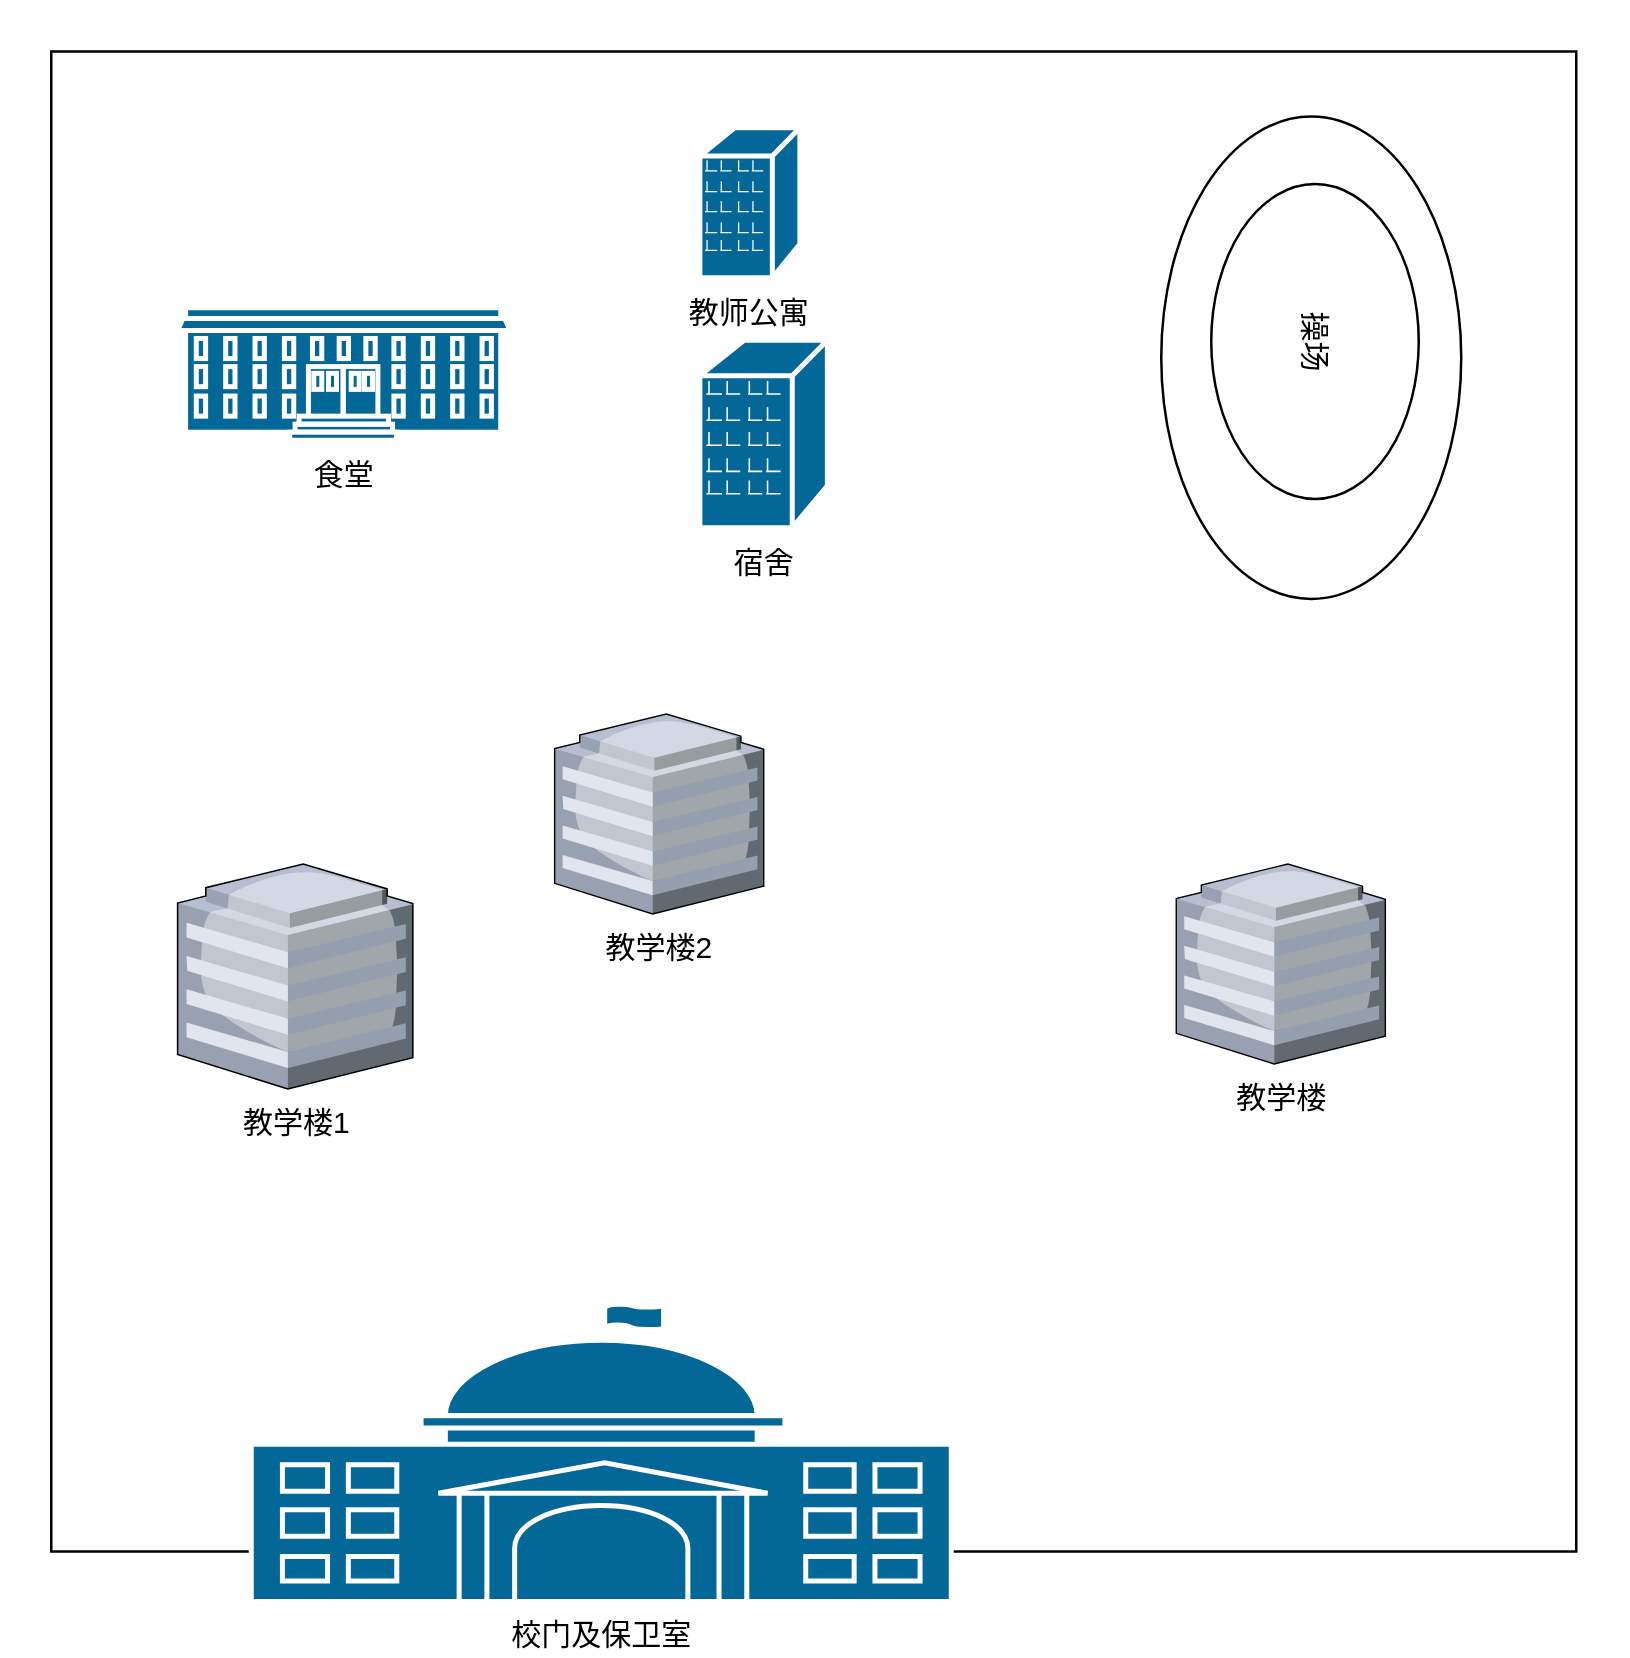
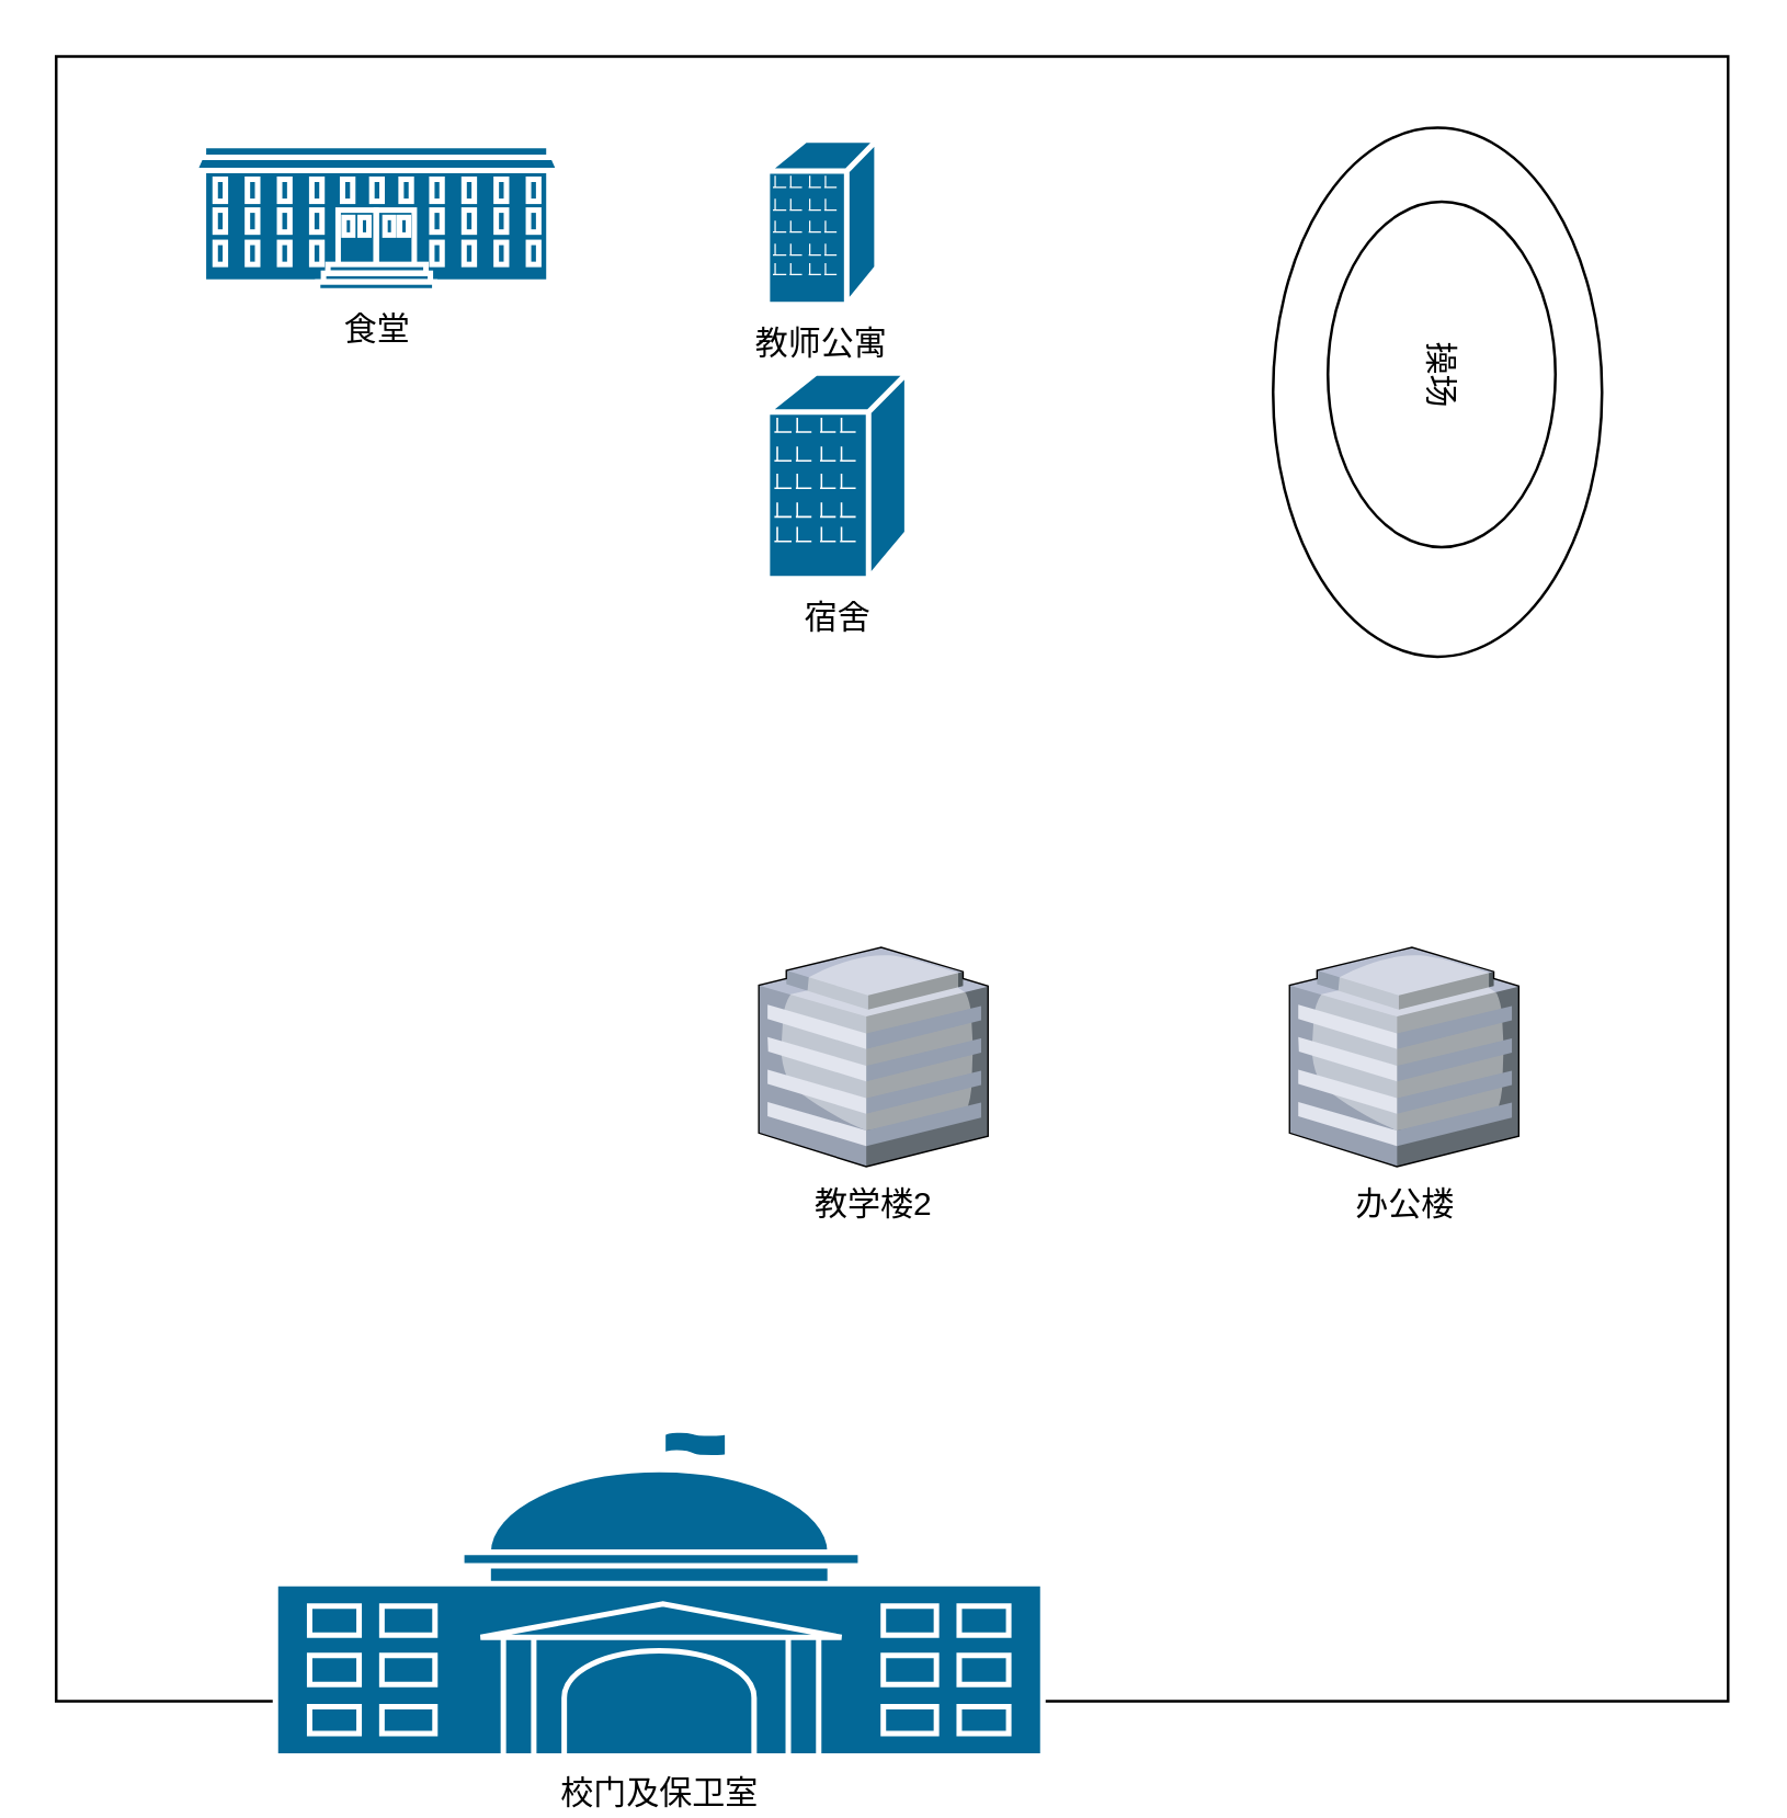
- <mxCell id="9" value="食堂" style="shape=mxgraph.cisco.buildings.university;sketch=0;html=1;pointerEvents=1;dashed=0;fillColor=#036897;strokeColor=#ffffff;strokeWidth=2;verticalLabelPosition=bottom;verticalAlign=top;align=center;outlineConnect=0;" parent="1" vertex="1"><mxGeometry x="70.54" y="122.5" width="133" height="53" as="geometry" /></mxCell>
+ <mxCell id="9" value="食堂" style="shape=mxgraph.cisco.buildings.university;sketch=0;html=1;pointerEvents=1;dashed=0;fillColor=#036897;strokeColor=#ffffff;strokeWidth=2;verticalLabelPosition=bottom;verticalAlign=top;align=center;outlineConnect=0;" parent="1" vertex="1"><mxGeometry x="70.54" y="52.5" width="133" height="53" as="geometry" /></mxCell>
- <mxCell id="5" value="教学楼2" style="verticalLabelPosition=bottom;sketch=0;aspect=fixed;html=1;verticalAlign=top;strokeColor=none;align=center;outlineConnect=0;shape=mxgraph.citrix.hq_enterprise;" parent="1" vertex="1"><mxGeometry x="221.36" y="285" width="83.64" height="80" as="geometry" /></mxCell>
+ <mxCell id="5" value="教学楼2" style="verticalLabelPosition=bottom;sketch=0;aspect=fixed;html=1;verticalAlign=top;strokeColor=none;align=center;outlineConnect=0;shape=mxgraph.citrix.hq_enterprise;" parent="1" vertex="1"><mxGeometry x="276.36" y="345" width="83.64" height="80" as="geometry" /></mxCell>
- <mxCell id="3" value="教学楼1" style="verticalLabelPosition=bottom;sketch=0;aspect=fixed;html=1;verticalAlign=top;strokeColor=none;align=center;outlineConnect=0;shape=mxgraph.citrix.hq_enterprise;" parent="1" vertex="1"><mxGeometry x="70.54" y="345" width="94.09" height="90" as="geometry" /></mxCell>
- <mxCell id="4" value="教学楼" style="verticalLabelPosition=bottom;sketch=0;aspect=fixed;html=1;verticalAlign=top;strokeColor=none;align=center;outlineConnect=0;shape=mxgraph.citrix.hq_enterprise;" parent="1" vertex="1"><mxGeometry x="470" y="345" width="83.64" height="80" as="geometry" /></mxCell>
+ <mxCell id="4" value="办公楼" style="verticalLabelPosition=bottom;sketch=0;aspect=fixed;html=1;verticalAlign=top;strokeColor=none;align=center;outlineConnect=0;shape=mxgraph.citrix.hq_enterprise;" parent="1" vertex="1"><mxGeometry x="470" y="345" width="83.64" height="80" as="geometry" /></mxCell>
